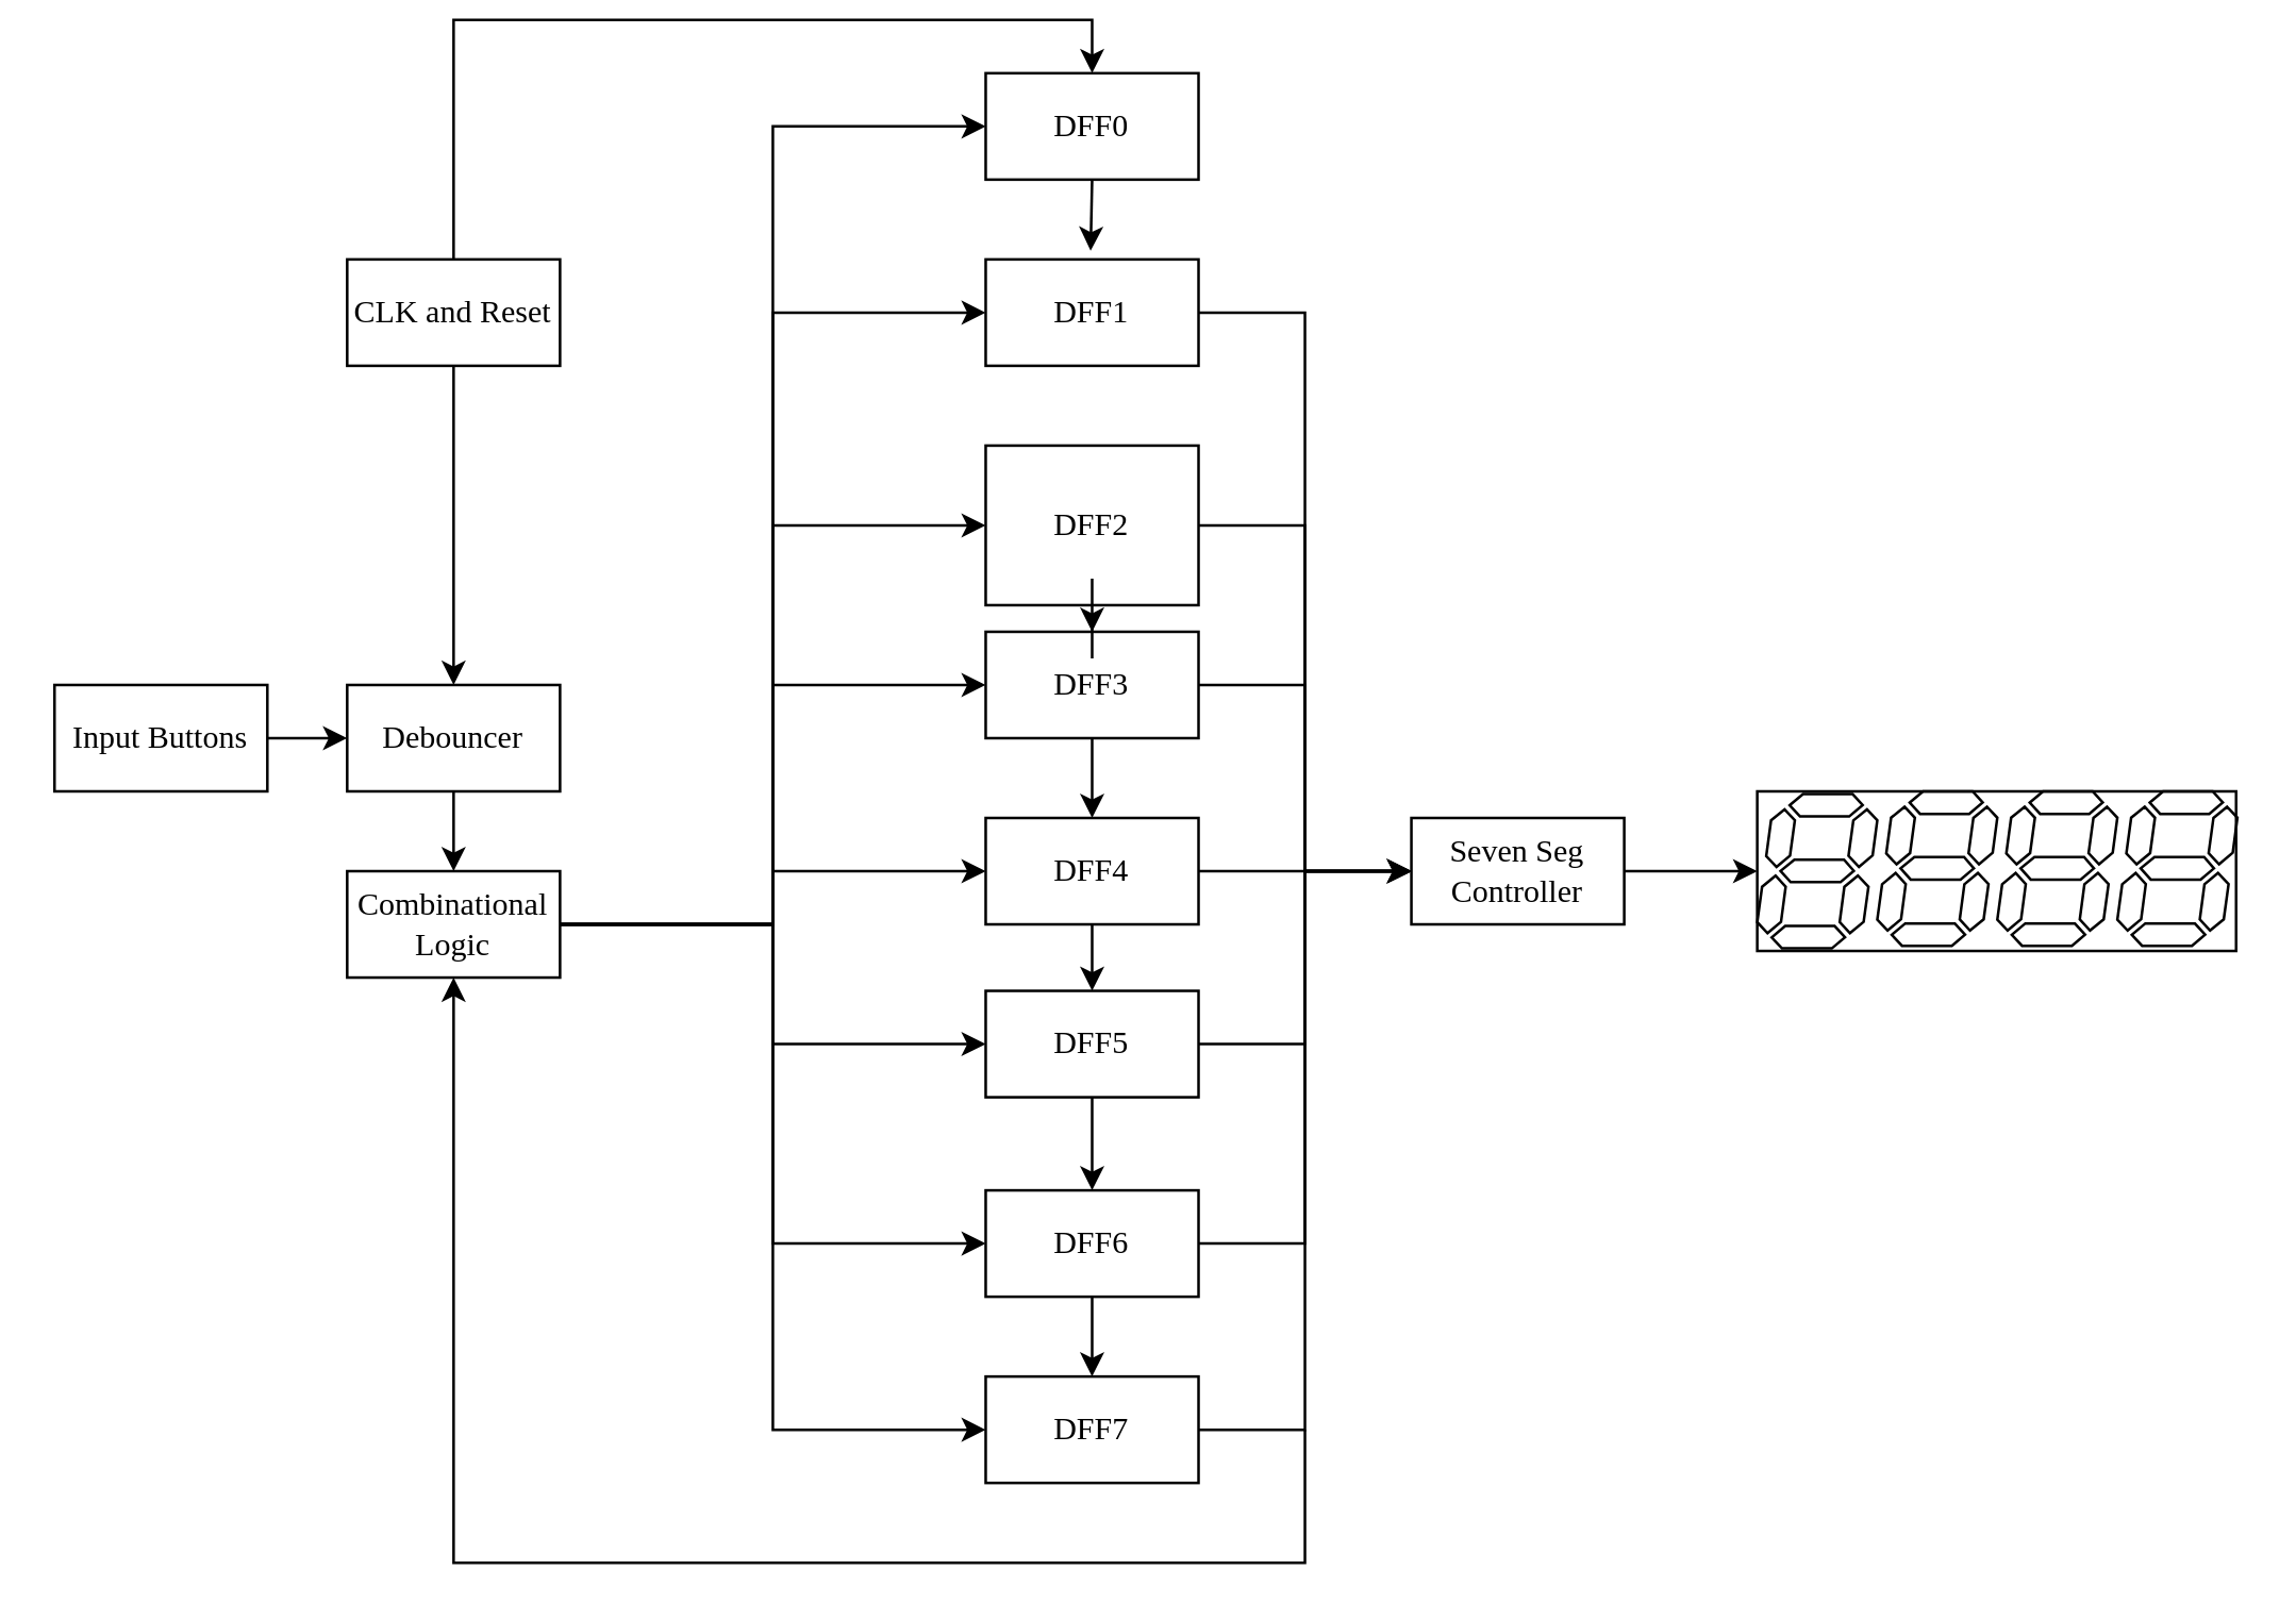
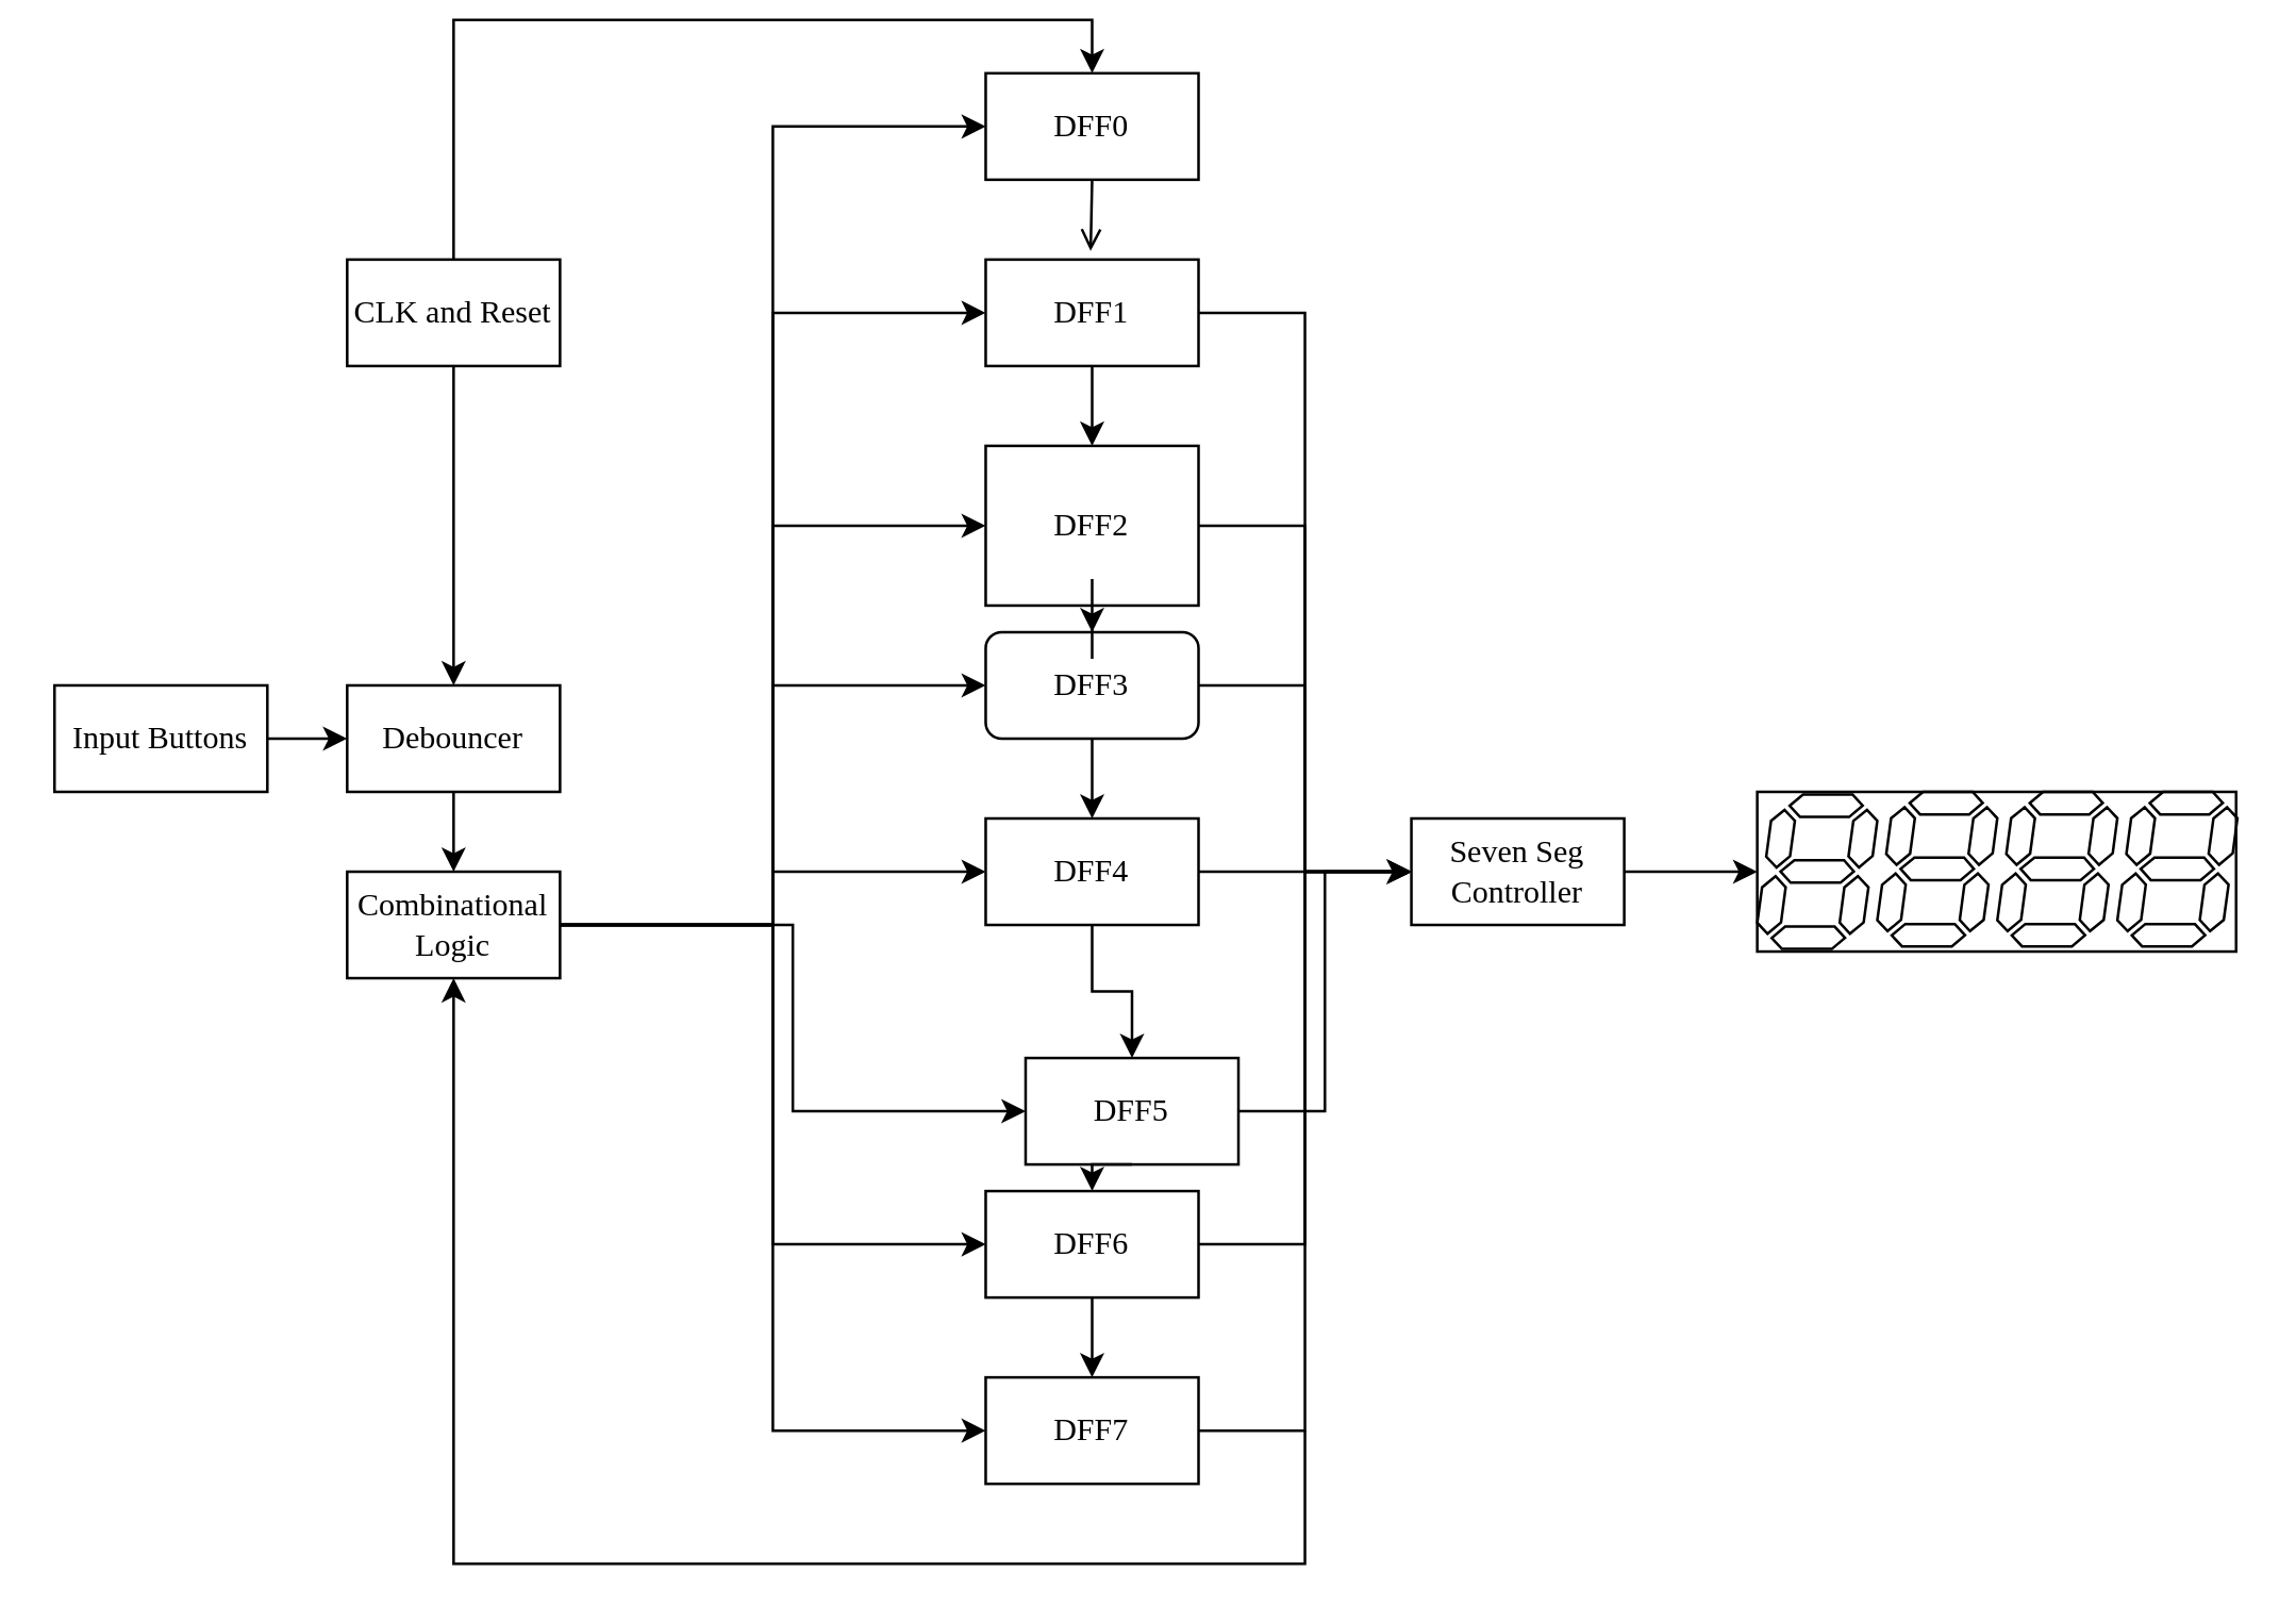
- <mxCell id="2" style="edgeStyle=orthogonalEdgeStyle;rounded=0;orthogonalLoop=1;jettySize=auto;html=1;exitX=0.5;exitY=1;exitDx=0;exitDy=0;entryX=0.493;entryY=-0.081;entryDx=0;entryDy=0;entryPerimeter=0;" edge="1" parent="1" source="3" target="6"><mxGeometry relative="1" as="geometry" /></mxCell>
+ <mxCell id="2" style="edgeStyle=orthogonalEdgeStyle;rounded=0;orthogonalLoop=1;jettySize=auto;html=1;exitX=0.5;exitY=1;exitDx=0;exitDy=0;entryX=0.493;entryY=-0.081;entryDx=0;entryDy=0;entryPerimeter=0;endArrow=open;" edge="1" parent="1" source="3" target="6"><mxGeometry relative="1" as="geometry" /></mxCell>
+ <mxCell id="5" style="edgeStyle=orthogonalEdgeStyle;rounded=0;orthogonalLoop=1;jettySize=auto;html=1;exitX=0.5;exitY=1;exitDx=0;exitDy=0;entryX=0.5;entryY=0;entryDx=0;entryDy=0;" edge="1" parent="1" source="6" target="9"><mxGeometry relative="1" as="geometry" /></mxCell>
- <mxCell id="12" value="DFF3" style="rounded=0;whiteSpace=wrap;html=1;fillColor=none;fontFamily=Times New Roman;" parent="1" vertex="1"><mxGeometry x="370" y="230" width="80" height="40" as="geometry" /></mxCell>
+ <mxCell id="12" value="DFF3" style="whiteSpace=wrap;html=1;fillColor=none;fontFamily=Times New Roman;rounded=1;" parent="1" vertex="1"><mxGeometry x="370" y="230" width="80" height="40" as="geometry" /></mxCell>
- <mxCell id="18" value="DFF5" style="rounded=0;whiteSpace=wrap;html=1;fillColor=none;fontFamily=Times New Roman;" parent="1" vertex="1"><mxGeometry x="370" y="365" width="80" height="40" as="geometry" /></mxCell>
+ <mxCell id="18" value="DFF5" style="rounded=0;whiteSpace=wrap;html=1;fillColor=none;fontFamily=Times New Roman;" parent="1" vertex="1"><mxGeometry x="385" y="390" width="80" height="40" as="geometry" /></mxCell>
